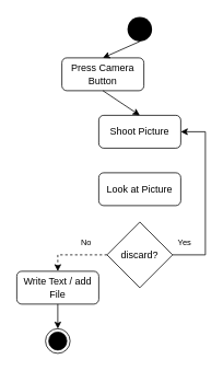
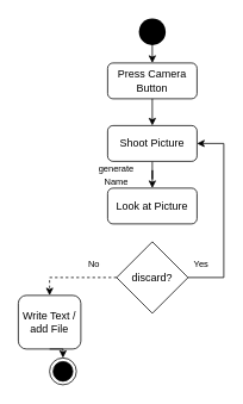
- <mxCell id="7" value="Press Camera Button" style="rounded=1;whiteSpace=wrap;html=1;" vertex="1" parent="1"><mxGeometry x="75" y="70" width="100" height="40" as="geometry" /></mxCell>
+ <mxCell id="7" value="Press Camera Button" style="rounded=1;whiteSpace=wrap;html=1;" vertex="1" parent="1"><mxGeometry x="120" y="70" width="100" height="40" as="geometry" /></mxCell>
+ <mxCell id="10" value="&lt;font style=&quot;font-size: 10px&quot;&gt;generate Name&lt;/font&gt;" style="text;html=1;strokeColor=none;fillColor=none;align=center;verticalAlign=middle;whiteSpace=wrap;rounded=0;" vertex="1" parent="1"><mxGeometry x="105" y="180" width="50" height="30" as="geometry" /></mxCell>
+ <mxCell id="4" value="" style="edgeStyle=orthogonalEdgeStyle;rounded=0;orthogonalLoop=1;jettySize=auto;html=1;exitX=0.5;exitY=1;exitDx=0;exitDy=0;" edge="1" parent="1" source="5" target="11"><mxGeometry relative="1" as="geometry" /></mxCell>
- <mxCell id="8" value="Write Text / add File" style="rounded=1;whiteSpace=wrap;html=1;" vertex="1" parent="1"><mxGeometry x="20" y="330" width="100" height="40" as="geometry" /></mxCell>
+ <mxCell id="8" value="Write Text / add File" style="rounded=1;whiteSpace=wrap;html=1;" vertex="1" parent="1"><mxGeometry x="20" y="330" width="70" height="60" as="geometry" /></mxCell>
